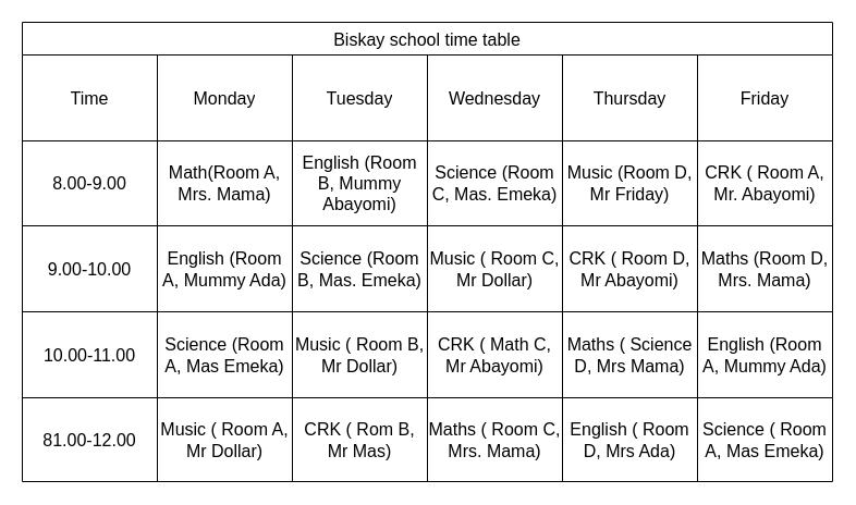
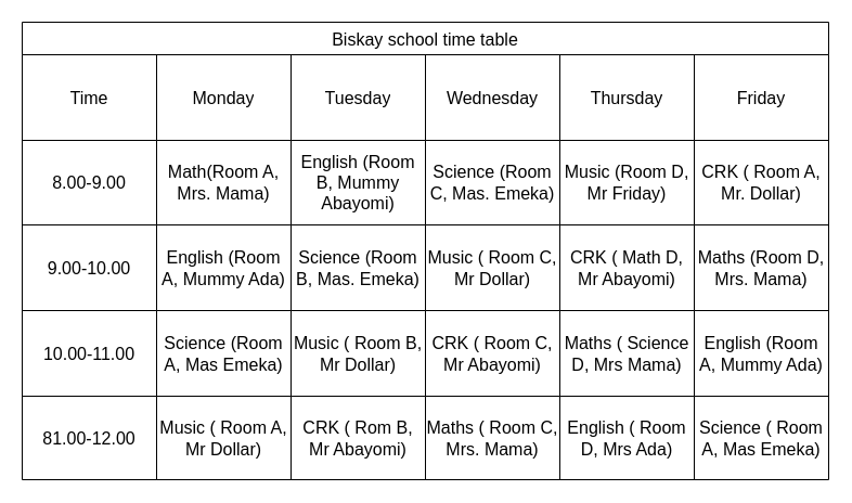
- <mxCell id="16" value="CRK ( Room A, Mr. Abayomi)" style="shape=partialRectangle;html=1;whiteSpace=wrap;connectable=0;strokeColor=inherit;overflow=hidden;fillColor=none;top=0;left=0;bottom=0;right=0;pointerEvents=1;fontSize=16;" vertex="1" parent="10"><mxGeometry x="620" width="124" height="78" as="geometry"><mxRectangle width="124" height="78" as="alternateBounds" /></mxGeometry></mxCell>
+ <mxCell id="16" value="CRK ( Room A, Mr. Dollar)" style="shape=partialRectangle;html=1;whiteSpace=wrap;connectable=0;strokeColor=inherit;overflow=hidden;fillColor=none;top=0;left=0;bottom=0;right=0;pointerEvents=1;fontSize=16;" vertex="1" parent="10"><mxGeometry x="620" width="124" height="78" as="geometry"><mxRectangle width="124" height="78" as="alternateBounds" /></mxGeometry></mxCell>
- <mxCell id="22" value="CRK ( Room D, Mr Abayomi)" style="shape=partialRectangle;html=1;whiteSpace=wrap;connectable=0;strokeColor=inherit;overflow=hidden;fillColor=none;top=0;left=0;bottom=0;right=0;pointerEvents=1;fontSize=16;" vertex="1" parent="17"><mxGeometry x="496" width="124" height="79" as="geometry"><mxRectangle width="124" height="79" as="alternateBounds" /></mxGeometry></mxCell>
+ <mxCell id="22" value="CRK ( Math D, Mr Abayomi)" style="shape=partialRectangle;html=1;whiteSpace=wrap;connectable=0;strokeColor=inherit;overflow=hidden;fillColor=none;top=0;left=0;bottom=0;right=0;pointerEvents=1;fontSize=16;" vertex="1" parent="17"><mxGeometry x="496" width="124" height="79" as="geometry"><mxRectangle width="124" height="79" as="alternateBounds" /></mxGeometry></mxCell>
- <mxCell id="28" value="CRK ( Math C, Mr Abayomi)" style="shape=partialRectangle;html=1;whiteSpace=wrap;connectable=0;strokeColor=inherit;overflow=hidden;fillColor=none;top=0;left=0;bottom=0;right=0;pointerEvents=1;fontSize=16;" vertex="1" parent="24"><mxGeometry x="372" width="124" height="79" as="geometry"><mxRectangle width="124" height="79" as="alternateBounds" /></mxGeometry></mxCell>
+ <mxCell id="28" value="CRK ( Room C, Mr Abayomi)" style="shape=partialRectangle;html=1;whiteSpace=wrap;connectable=0;strokeColor=inherit;overflow=hidden;fillColor=none;top=0;left=0;bottom=0;right=0;pointerEvents=1;fontSize=16;" vertex="1" parent="24"><mxGeometry x="372" width="124" height="79" as="geometry"><mxRectangle width="124" height="79" as="alternateBounds" /></mxGeometry></mxCell>
- <mxCell id="34" value="CRK ( Rom B, Mr Mas)" style="shape=partialRectangle;html=1;whiteSpace=wrap;connectable=0;strokeColor=inherit;overflow=hidden;fillColor=none;top=0;left=0;bottom=0;right=0;pointerEvents=1;fontSize=16;" vertex="1" parent="31"><mxGeometry x="248" width="124" height="77" as="geometry"><mxRectangle width="124" height="77" as="alternateBounds" /></mxGeometry></mxCell>
+ <mxCell id="34" value="CRK ( Rom B, Mr Abayomi)" style="shape=partialRectangle;html=1;whiteSpace=wrap;connectable=0;strokeColor=inherit;overflow=hidden;fillColor=none;top=0;left=0;bottom=0;right=0;pointerEvents=1;fontSize=16;" vertex="1" parent="31"><mxGeometry x="248" width="124" height="77" as="geometry"><mxRectangle width="124" height="77" as="alternateBounds" /></mxGeometry></mxCell>
